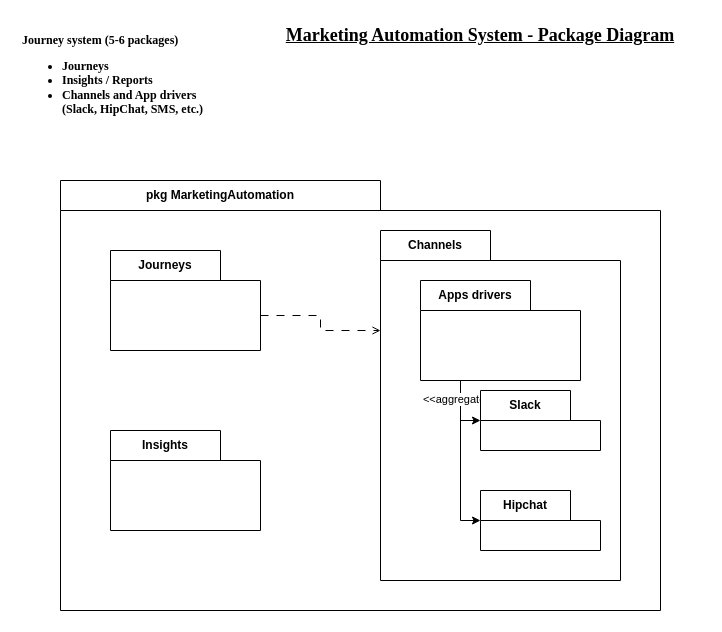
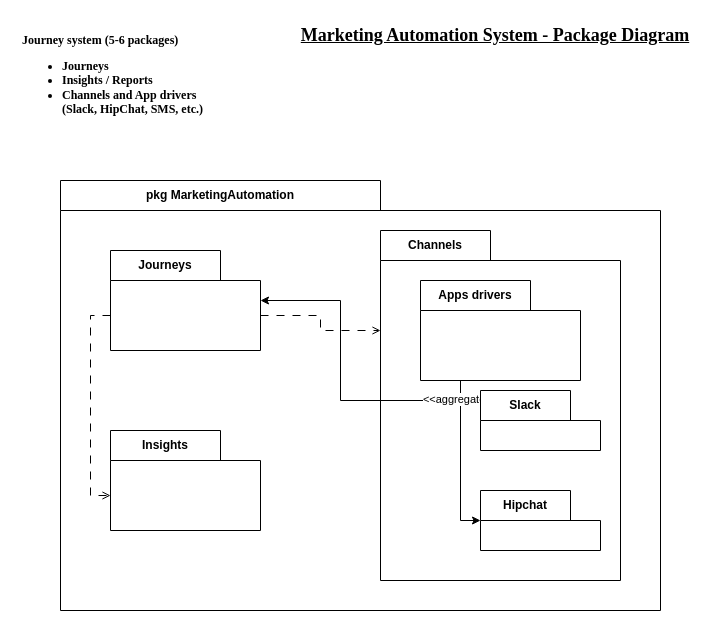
- <mxCell id="3" value="&lt;h2&gt;&lt;font data-font-src=&quot;https://fonts.googleapis.com/css?family=Coming+Soon&quot; face=&quot;Coming Soon&quot;&gt;&lt;u&gt;Marketing Automation System - Package Diagram&lt;/u&gt;&lt;/font&gt;&lt;/h2&gt;" style="text;html=1;strokeColor=none;fillColor=none;align=center;verticalAlign=middle;whiteSpace=wrap;rounded=0;" parent="1" vertex="1"><mxGeometry x="260" y="20" width="440" height="30" as="geometry" /></mxCell>
+ <mxCell id="3" value="&lt;h2&gt;&lt;font data-font-src=&quot;https://fonts.googleapis.com/css?family=Coming+Soon&quot; face=&quot;Coming Soon&quot;&gt;&lt;u&gt;Marketing Automation System - Package Diagram&lt;/u&gt;&lt;/font&gt;&lt;/h2&gt;" style="text;html=1;strokeColor=none;fillColor=none;align=center;verticalAlign=middle;whiteSpace=wrap;rounded=0;" parent="1" vertex="1"><mxGeometry x="275" y="20" width="440" height="30" as="geometry" /></mxCell>
+ <mxCell id="5" style="edgeStyle=orthogonalEdgeStyle;rounded=0;orthogonalLoop=1;jettySize=auto;html=1;exitX=0;exitY=0;exitDx=0;exitDy=65;exitPerimeter=0;entryX=0;entryY=0;entryDx=0;entryDy=65;entryPerimeter=0;dashed=1;dashPattern=8 8;endArrow=open;endFill=0;" edge="1" parent="4" source="7" target="14"><mxGeometry relative="1" as="geometry" /></mxCell>
- <mxCell id="9" style="edgeStyle=orthogonalEdgeStyle;rounded=0;orthogonalLoop=1;jettySize=auto;html=1;exitX=0.25;exitY=1;exitDx=0;exitDy=0;exitPerimeter=0;entryX=0;entryY=0;entryDx=0;entryDy=30;entryPerimeter=0;" edge="1" parent="8" source="11" target="12"><mxGeometry relative="1" as="geometry" /></mxCell>
+ <mxCell id="9" style="edgeStyle=orthogonalEdgeStyle;rounded=0;orthogonalLoop=1;jettySize=auto;html=1;exitX=0.25;exitY=1;exitDx=0;exitDy=0;exitPerimeter=0;" edge="1" parent="8" source="11" target="7"><mxGeometry relative="1" as="geometry" /></mxCell>
